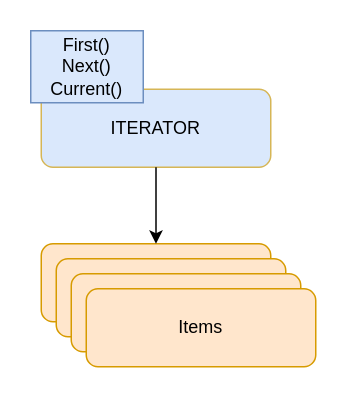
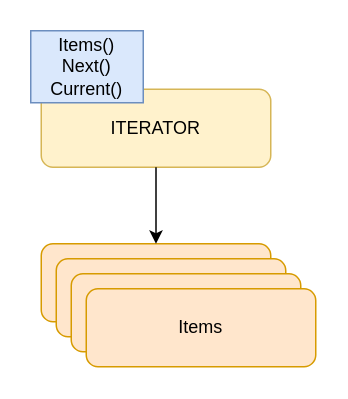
- <mxCell id="7" value="First()&lt;br&gt;Next()&lt;br&gt;Current()" style="rounded=0;whiteSpace=wrap;html=1;fillColor=#dae8fc;strokeColor=#6c8ebf;" vertex="1" parent="1"><mxGeometry x="20" y="20" width="75" height="48" as="geometry" /></mxCell>
+ <mxCell id="7" value="Items()&lt;br&gt;Next()&lt;br&gt;Current()" style="rounded=0;whiteSpace=wrap;html=1;fillColor=#dae8fc;strokeColor=#6c8ebf;" vertex="1" parent="1"><mxGeometry x="20" y="20" width="75" height="48" as="geometry" /></mxCell>
- <mxCell id="2" value="ITERATOR" style="rounded=1;whiteSpace=wrap;html=1;fillColor=#dae8fc;strokeColor=#d6b656;" vertex="1" parent="1"><mxGeometry x="27" y="59" width="153" height="52" as="geometry" /></mxCell>
+ <mxCell id="2" value="ITERATOR" style="rounded=1;whiteSpace=wrap;html=1;fillColor=#fff2cc;strokeColor=#d6b656;" vertex="1" parent="1"><mxGeometry x="27" y="59" width="153" height="52" as="geometry" /></mxCell>
